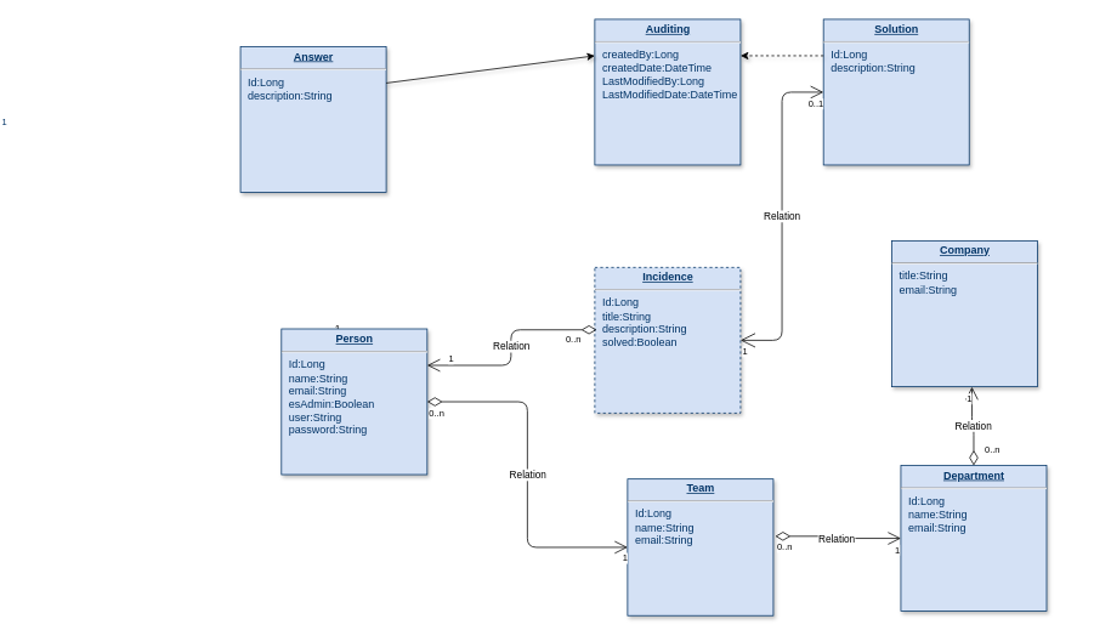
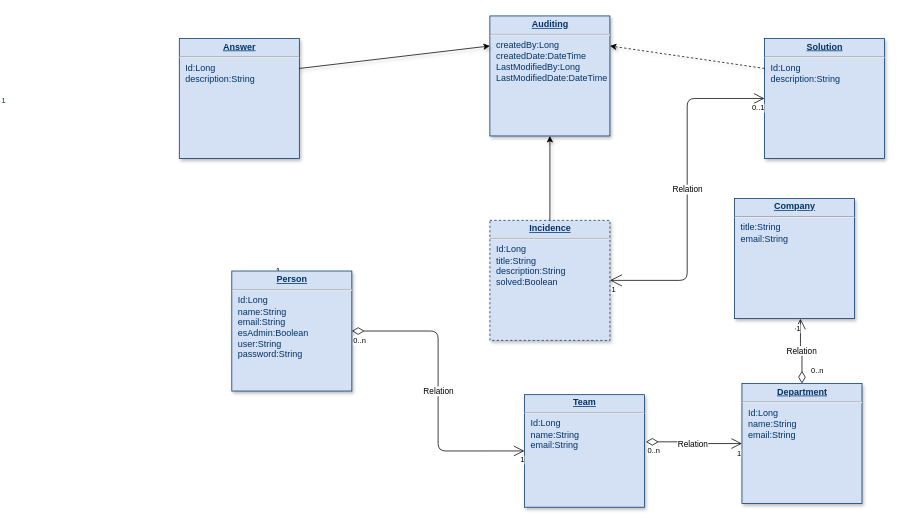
- <mxCell id="22" value="&lt;p style=&quot;margin: 0px ; margin-top: 4px ; text-align: center ; text-decoration: underline&quot;&gt;&lt;strong&gt;Solution&lt;/strong&gt;&lt;/p&gt;&lt;hr&gt;&lt;p style=&quot;margin: 0px ; margin-left: 8px&quot;&gt;Id:Long&lt;/p&gt;&lt;p style=&quot;margin: 0px ; margin-left: 8px&quot;&gt;description:String&lt;/p&gt;&lt;p style=&quot;margin: 0px ; margin-left: 8px&quot;&gt;&lt;br&gt;&lt;/p&gt;&lt;br&gt;&lt;p style=&quot;margin: 0px ; margin-left: 8px&quot;&gt;&lt;br&gt;&lt;/p&gt;" style="verticalAlign=top;align=left;overflow=fill;fontSize=12;fontFamily=Helvetica;html=1;strokeColor=#003366;shadow=1;fillColor=#D4E1F5;fontColor=#003366" parent="1" vertex="1"><mxGeometry x="685.5" y="20.5" width="160" height="160" as="geometry" /></mxCell>
+ <mxCell id="22" value="&lt;p style=&quot;margin: 0px ; margin-top: 4px ; text-align: center ; text-decoration: underline&quot;&gt;&lt;strong&gt;Solution&lt;/strong&gt;&lt;/p&gt;&lt;hr&gt;&lt;p style=&quot;margin: 0px ; margin-left: 8px&quot;&gt;Id:Long&lt;/p&gt;&lt;p style=&quot;margin: 0px ; margin-left: 8px&quot;&gt;description:String&lt;/p&gt;&lt;p style=&quot;margin: 0px ; margin-left: 8px&quot;&gt;&lt;br&gt;&lt;/p&gt;&lt;br&gt;&lt;p style=&quot;margin: 0px ; margin-left: 8px&quot;&gt;&lt;br&gt;&lt;/p&gt;" style="verticalAlign=top;align=left;overflow=fill;fontSize=12;fontFamily=Helvetica;html=1;strokeColor=#003366;shadow=1;fillColor=#D4E1F5;fontColor=#003366" parent="1" vertex="1"><mxGeometry x="800.5" y="50.5" width="160" height="160" as="geometry" /></mxCell>
- <mxCell id="28" value="&lt;p style=&quot;margin: 0px ; margin-top: 4px ; text-align: center ; text-decoration: underline&quot;&gt;&lt;strong&gt;Answer&lt;/strong&gt;&lt;/p&gt;&lt;hr&gt;&lt;p style=&quot;margin: 0px ; margin-left: 8px&quot;&gt;Id:Long&lt;/p&gt;&lt;p style=&quot;margin: 0px ; margin-left: 8px&quot;&gt;description:String&lt;/p&gt;&lt;p style=&quot;margin: 0px ; margin-left: 8px&quot;&gt;&lt;br&gt;&lt;/p&gt;&lt;br&gt;&lt;p style=&quot;margin: 0px ; margin-left: 8px&quot;&gt;&lt;br&gt;&lt;/p&gt;" style="verticalAlign=top;align=left;overflow=fill;fontSize=12;fontFamily=Helvetica;html=1;strokeColor=#003366;shadow=1;fillColor=#D4E1F5;fontColor=#003366" parent="1" vertex="1"><mxGeometry x="45.5" y="50.5" width="160" height="160" as="geometry" /></mxCell>
+ <mxCell id="28" value="&lt;p style=&quot;margin: 0px ; margin-top: 4px ; text-align: center ; text-decoration: underline&quot;&gt;&lt;strong&gt;Answer&lt;/strong&gt;&lt;/p&gt;&lt;hr&gt;&lt;p style=&quot;margin: 0px ; margin-left: 8px&quot;&gt;Id:Long&lt;/p&gt;&lt;p style=&quot;margin: 0px ; margin-left: 8px&quot;&gt;description:String&lt;/p&gt;&lt;p style=&quot;margin: 0px ; margin-left: 8px&quot;&gt;&lt;br&gt;&lt;/p&gt;&lt;br&gt;&lt;p style=&quot;margin: 0px ; margin-left: 8px&quot;&gt;&lt;br&gt;&lt;/p&gt;" style="verticalAlign=top;align=left;overflow=fill;fontSize=12;fontFamily=Helvetica;html=1;strokeColor=#003366;shadow=1;fillColor=#D4E1F5;fontColor=#003366" parent="1" vertex="1"><mxGeometry x="20.5" y="50.5" width="160" height="160" as="geometry" /></mxCell>
+ <mxCell id="23" value="" style="endArrow=classic;html=1;exitX=0.5;exitY=0;exitDx=0;exitDy=0;entryX=0.5;entryY=1;entryDx=0;entryDy=0;shadow=1;" parent="1" source="8" target="2" edge="1"><mxGeometry width="50" height="50" relative="1" as="geometry"><mxPoint x="210.265" y="290.301" as="sourcePoint" /><mxPoint x="210.265" y="190.301" as="targetPoint" /></mxGeometry></mxCell>
- <mxCell id="9" value="Relation" style="endArrow=open;html=1;endSize=12;startArrow=diamondThin;startSize=14;startFill=0;edgeStyle=orthogonalEdgeStyle;exitX=0.013;exitY=0.428;exitDx=0;exitDy=0;entryX=1;entryY=0.25;entryDx=0;entryDy=0;exitPerimeter=0;" parent="1" source="8" target="4" edge="1"><mxGeometry relative="1" as="geometry"><mxPoint x="-19.5" y="720.36" as="sourcePoint" /><mxPoint x="240.5" y="280.36" as="targetPoint" /></mxGeometry></mxCell>
- <mxCell id="10" value="0..n" style="resizable=0;html=1;align=left;verticalAlign=top;labelBackgroundColor=#ffffff;fontSize=10;" parent="9" connectable="0" vertex="1"><mxGeometry x="-1" relative="1" as="geometry"><mxPoint x="-36" y="-1" as="offset" /></mxGeometry></mxCell>
- <mxCell id="11" value="1" style="resizable=0;html=1;align=right;verticalAlign=top;labelBackgroundColor=#ffffff;fontSize=10;" parent="9" connectable="0" vertex="1"><mxGeometry x="1" relative="1" as="geometry"><mxPoint x="29.5" y="-20" as="offset" /></mxGeometry></mxCell>
- <mxCell id="5" value="&lt;p style=&quot;margin: 0px ; margin-top: 4px ; text-align: center ; text-decoration: underline&quot;&gt;&lt;strong&gt;Team&lt;/strong&gt;&lt;/p&gt;&lt;hr&gt;&lt;p style=&quot;margin: 0px ; margin-left: 8px&quot;&gt;Id:Long&lt;/p&gt;&lt;p style=&quot;margin: 0px ; margin-left: 8px&quot;&gt;name:String&lt;/p&gt;&lt;p style=&quot;margin: 0px ; margin-left: 8px&quot;&gt;email:String&lt;/p&gt;&lt;br&gt;&lt;p style=&quot;margin: 0px ; margin-left: 8px&quot;&gt;&lt;br&gt;&lt;/p&gt;" style="verticalAlign=top;align=left;overflow=fill;fontSize=12;fontFamily=Helvetica;html=1;strokeColor=#003366;shadow=1;fillColor=#D4E1F5;fontColor=#003366;direction=west;" parent="1" vertex="1"><mxGeometry x="470.5" y="525.36" width="160" height="150" as="geometry" /></mxCell>
+ <mxCell id="5" value="&lt;p style=&quot;margin: 0px ; margin-top: 4px ; text-align: center ; text-decoration: underline&quot;&gt;&lt;strong&gt;Team&lt;/strong&gt;&lt;/p&gt;&lt;hr&gt;&lt;p style=&quot;margin: 0px ; margin-left: 8px&quot;&gt;Id:Long&lt;/p&gt;&lt;p style=&quot;margin: 0px ; margin-left: 8px&quot;&gt;name:String&lt;/p&gt;&lt;p style=&quot;margin: 0px ; margin-left: 8px&quot;&gt;email:String&lt;/p&gt;&lt;br&gt;&lt;p style=&quot;margin: 0px ; margin-left: 8px&quot;&gt;&lt;br&gt;&lt;/p&gt;" style="verticalAlign=top;align=left;overflow=fill;fontSize=12;fontFamily=Helvetica;html=1;strokeColor=#003366;shadow=1;fillColor=#D4E1F5;fontColor=#003366;direction=west;" parent="1" vertex="1"><mxGeometry x="480.5" y="525.36" width="160" height="150" as="geometry" /></mxCell>
